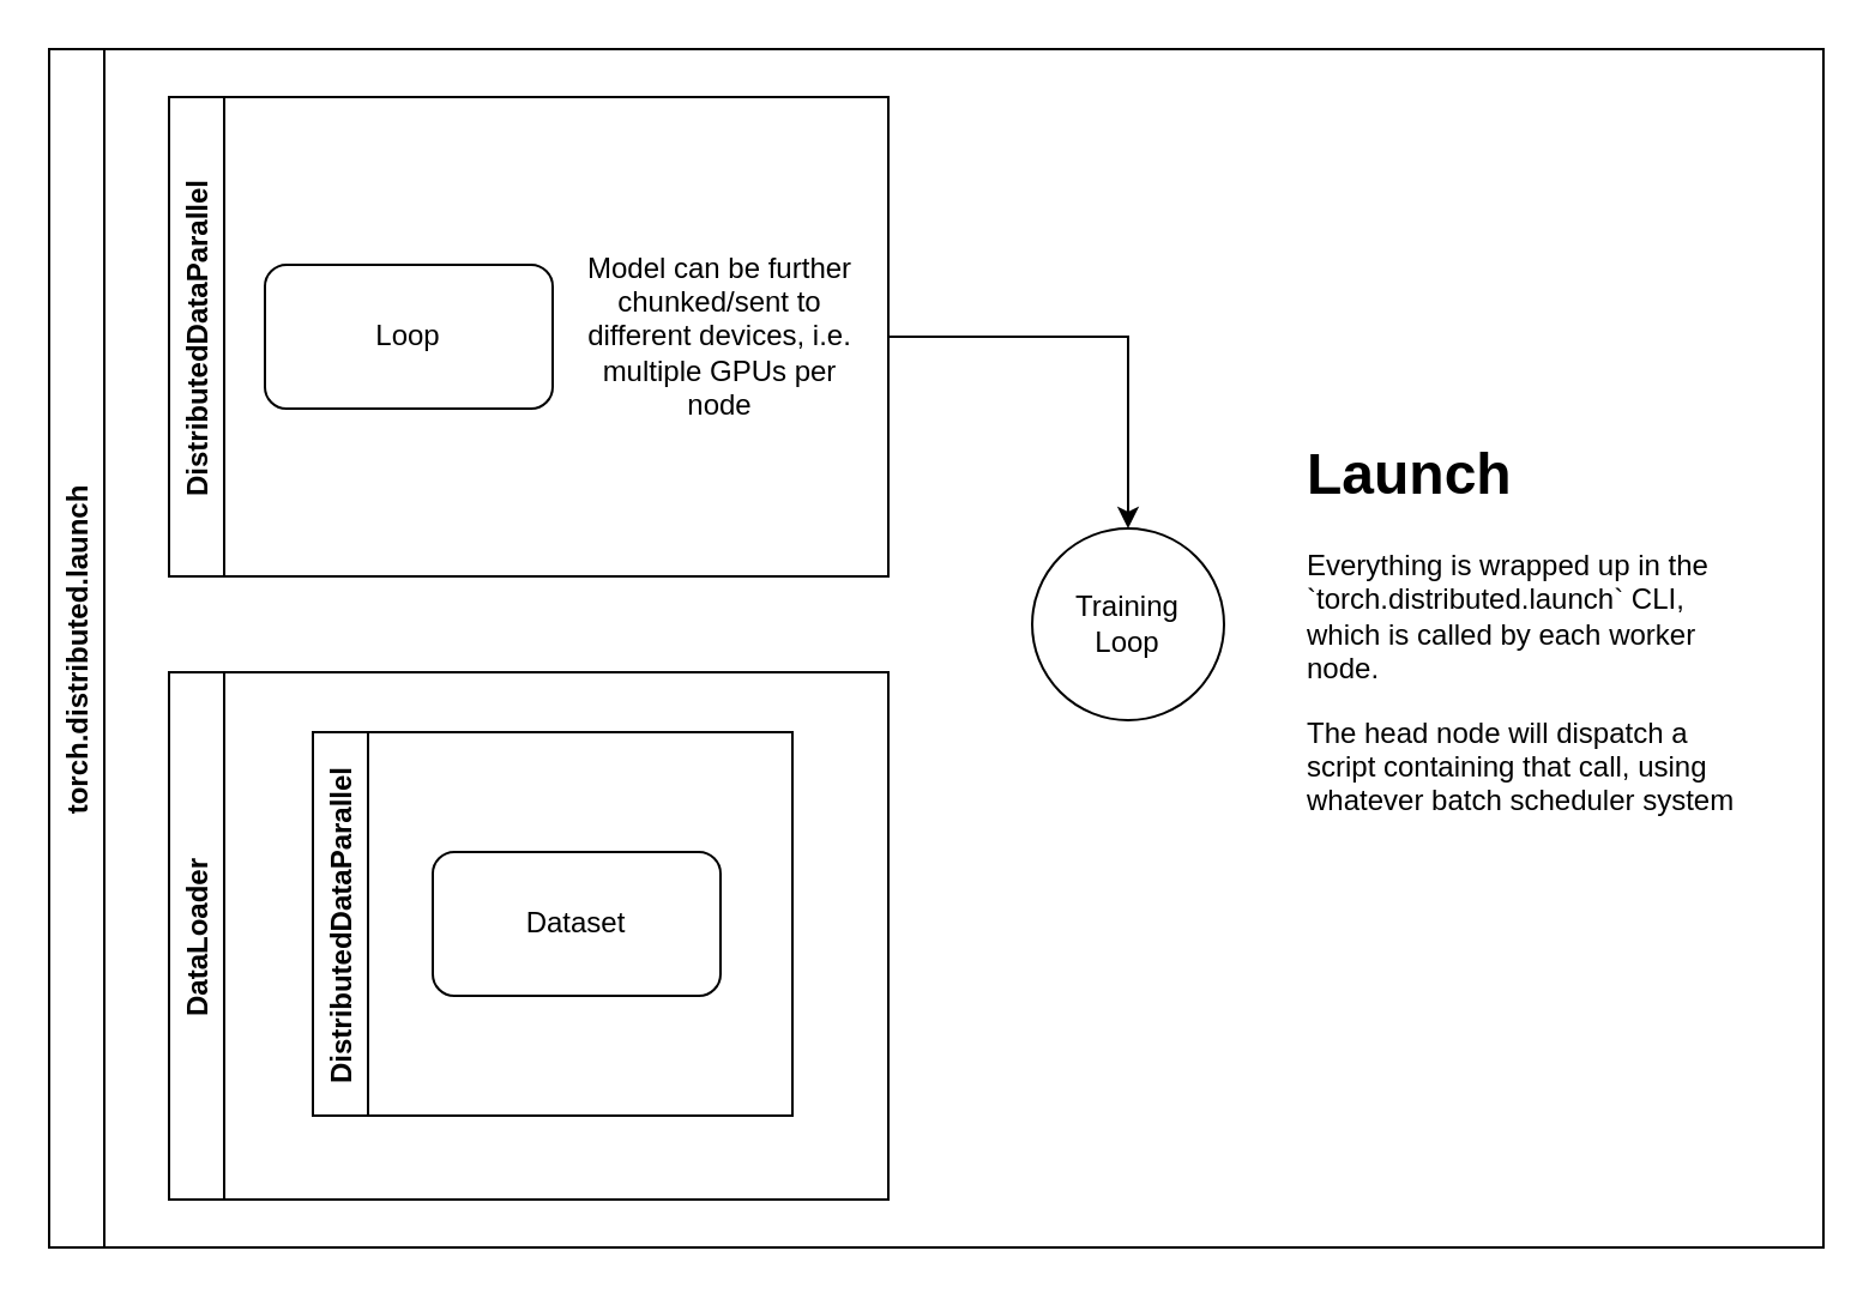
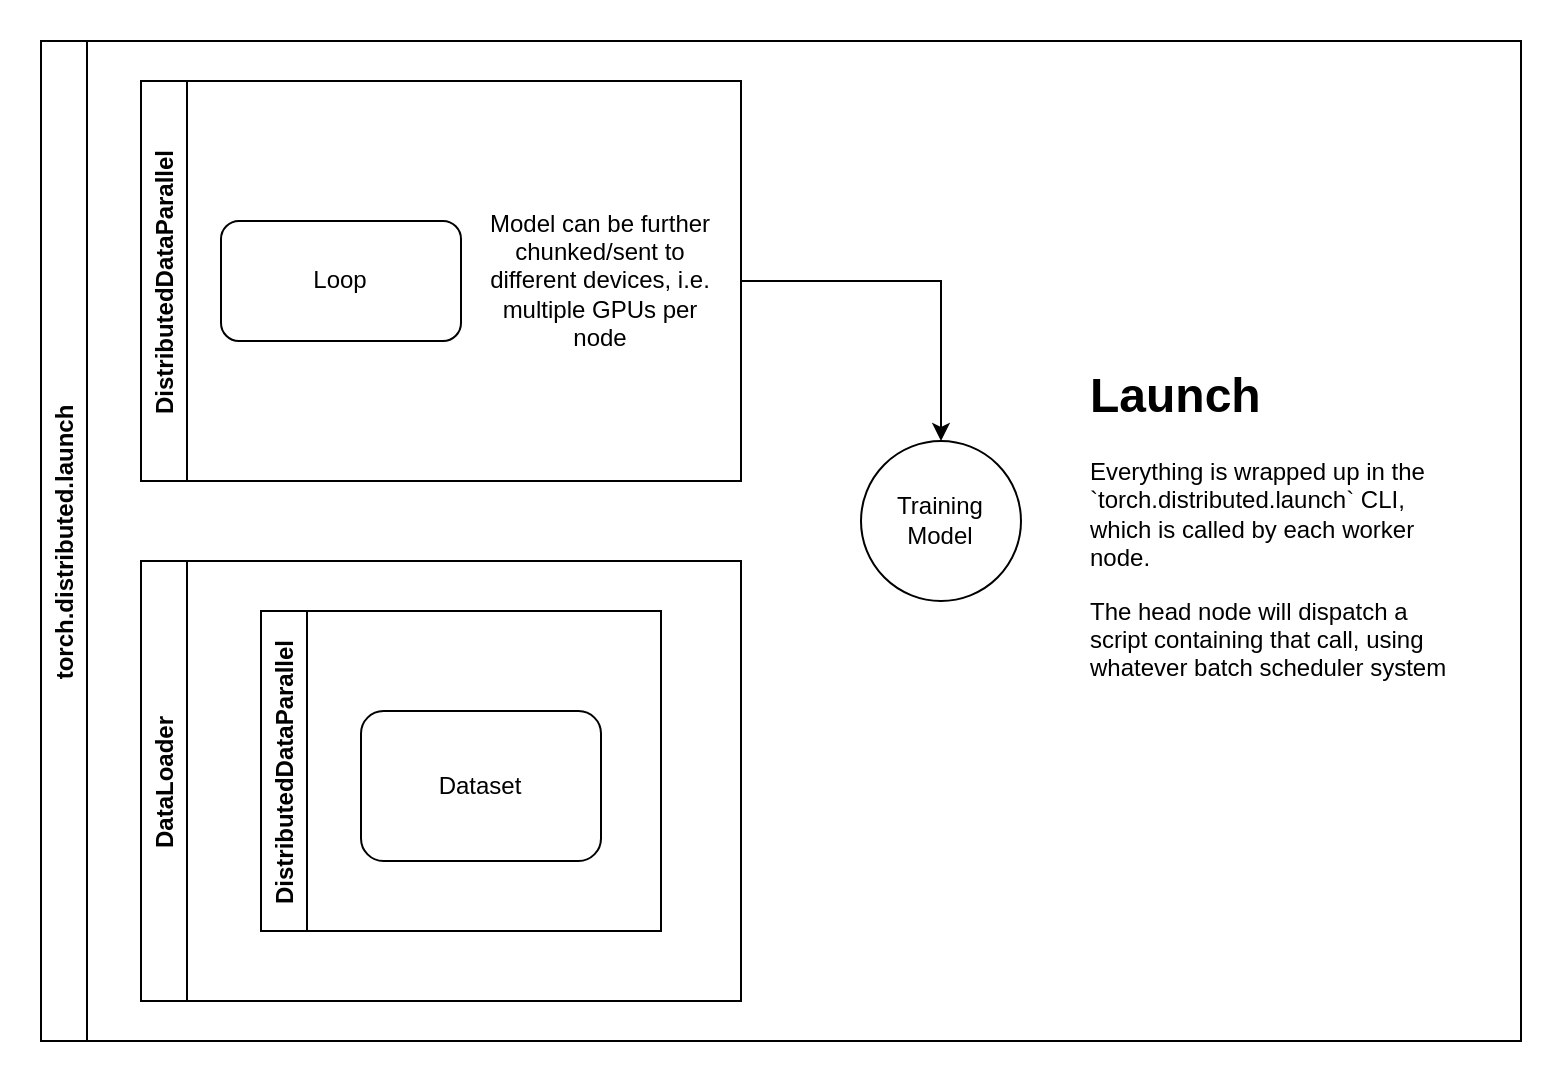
- <mxCell id="9" value="Training&lt;br&gt;Loop" style="ellipse;whiteSpace=wrap;html=1;aspect=fixed;" vertex="1" parent="1"><mxGeometry x="430" y="220" width="80" height="80" as="geometry" /></mxCell>
+ <mxCell id="9" value="Training&lt;br&gt;Model" style="ellipse;whiteSpace=wrap;html=1;aspect=fixed;" vertex="1" parent="1"><mxGeometry x="430" y="220" width="80" height="80" as="geometry" /></mxCell>
- <mxCell id="8" value="Dataset" style="rounded=1;whiteSpace=wrap;html=1;" vertex="1" parent="7"><mxGeometry x="50" y="50" width="120" height="60" as="geometry" /></mxCell>
+ <mxCell id="8" value="Dataset" style="rounded=1;whiteSpace=wrap;html=1;" vertex="1" parent="7"><mxGeometry x="50" y="50" width="120" height="75" as="geometry" /></mxCell>
